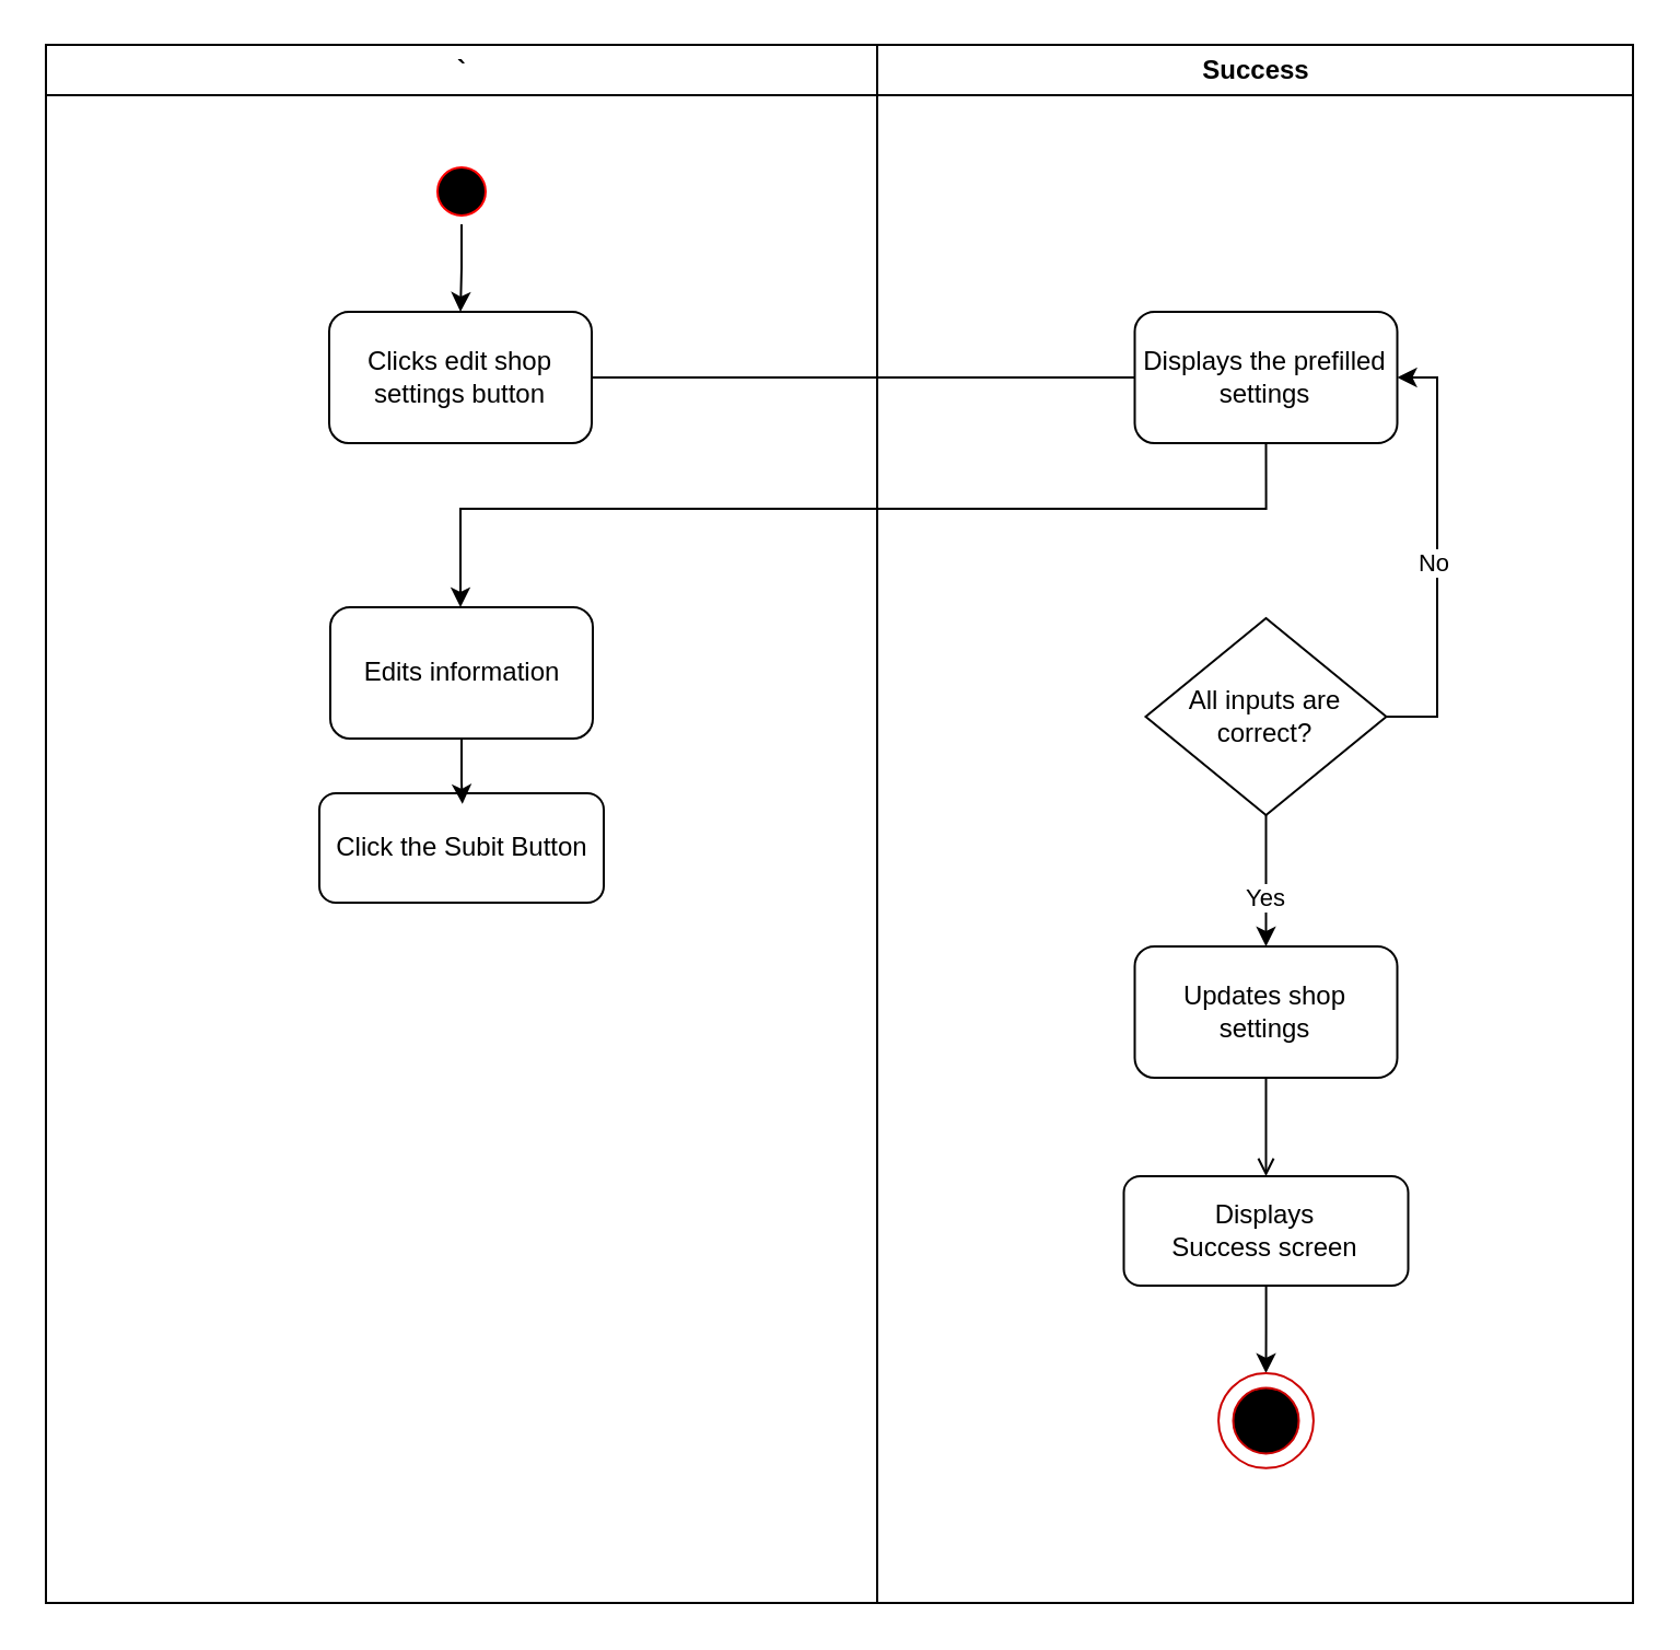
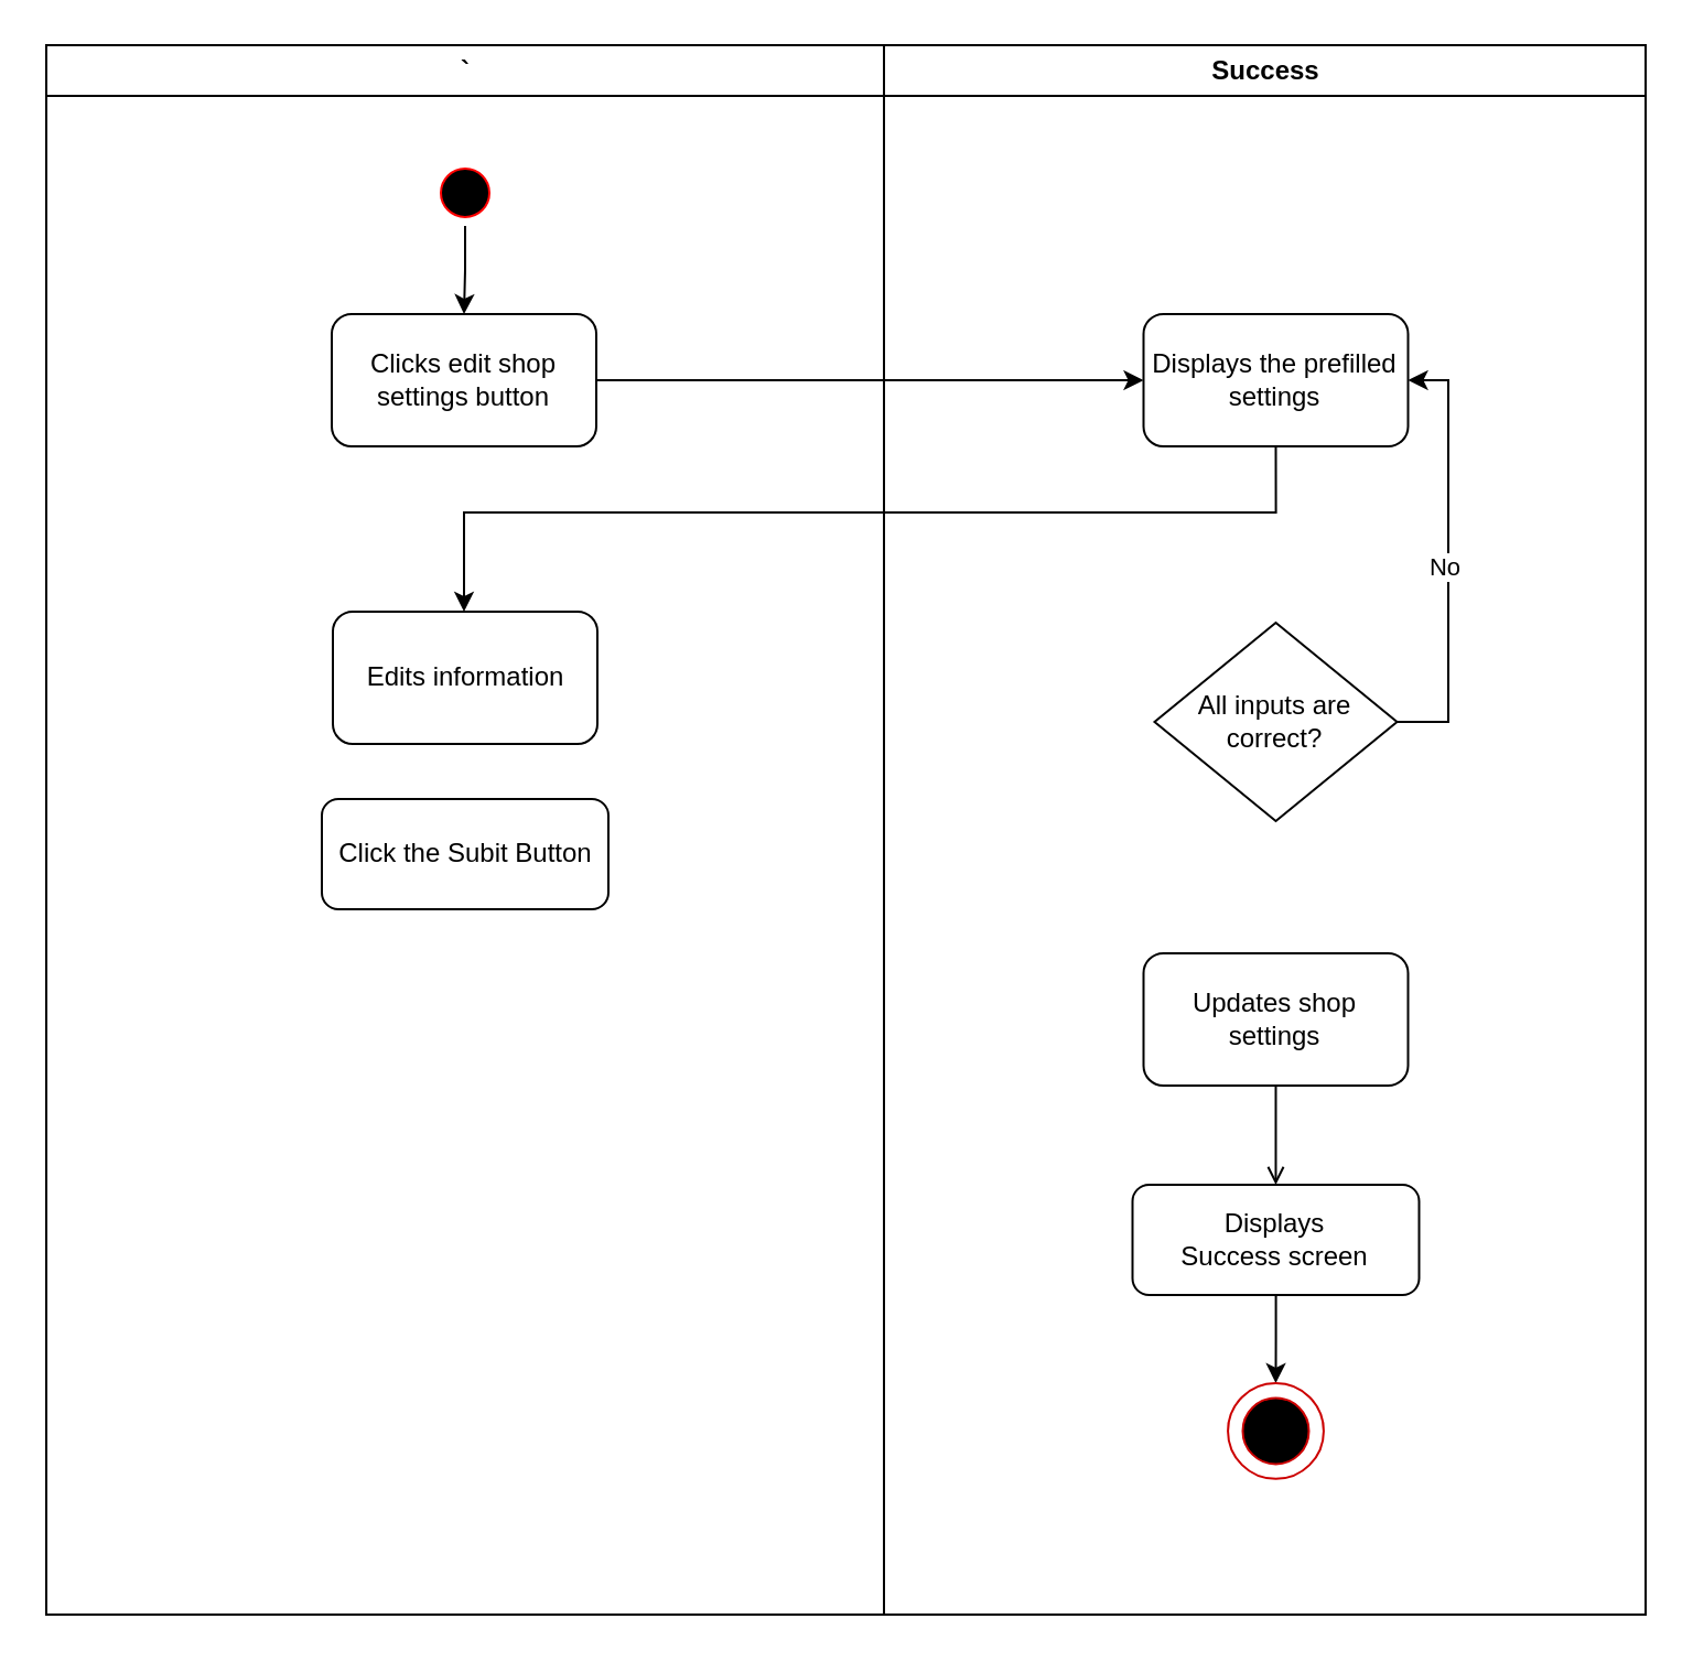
- <mxCell id="23" style="edgeStyle=orthogonalEdgeStyle;rounded=0;orthogonalLoop=1;jettySize=auto;html=1;exitX=1;exitY=0.5;exitDx=0;exitDy=0;entryX=0;entryY=0.5;entryDx=0;entryDy=0;endArrow=none;" parent="1" source="6" target="15" edge="1"><mxGeometry relative="1" as="geometry" /></mxCell>
+ <mxCell id="23" style="edgeStyle=orthogonalEdgeStyle;rounded=0;orthogonalLoop=1;jettySize=auto;html=1;exitX=1;exitY=0.5;exitDx=0;exitDy=0;entryX=0;entryY=0.5;entryDx=0;entryDy=0;" parent="1" source="6" target="15" edge="1"><mxGeometry relative="1" as="geometry" /></mxCell>
- <mxCell id="7" value="" style="edgeStyle=orthogonalEdgeStyle;rounded=0;orthogonalLoop=1;jettySize=auto;html=1;entryX=0.503;entryY=0.098;entryDx=0;entryDy=0;entryPerimeter=0;" parent="2" source="8" target="5" edge="1"><mxGeometry relative="1" as="geometry" /></mxCell>
- <mxCell id="10" value="" style="edgeStyle=orthogonalEdgeStyle;rounded=0;orthogonalLoop=1;jettySize=auto;html=1;entryX=0.5;entryY=0;entryDx=0;entryDy=0;" parent="9" source="12" target="18" edge="1"><mxGeometry relative="1" as="geometry"><mxPoint x="177.75" y="357" as="targetPoint" /></mxGeometry></mxCell>
- <mxCell id="11" value="Yes" style="edgeLabel;html=1;align=center;verticalAlign=middle;resizable=0;points=[];" parent="10" vertex="1" connectable="0"><mxGeometry x="0.232" y="-1" relative="1" as="geometry"><mxPoint as="offset" /></mxGeometry></mxCell>
